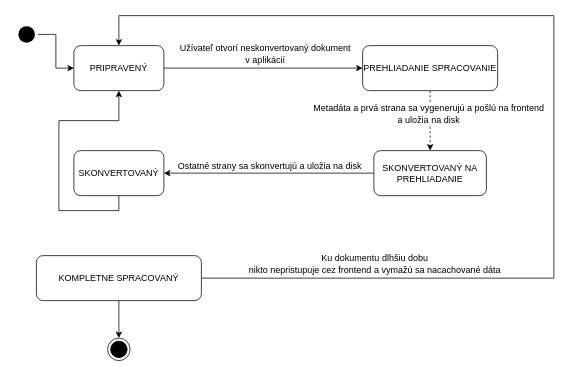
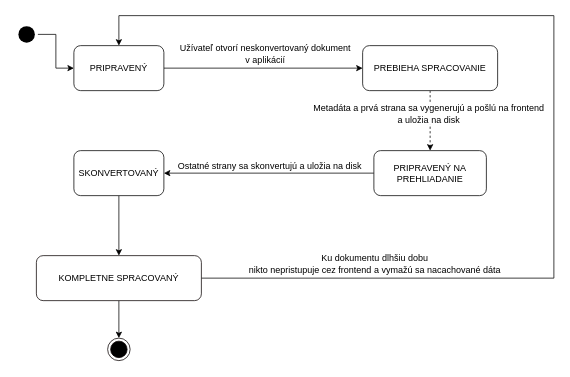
- <mxCell id="7" value="PREHLIADANIE SPRACOVANIE" style="rounded=1;whiteSpace=wrap;html=1;" parent="1" vertex="1"><mxGeometry x="483" y="60" width="180" height="60" as="geometry" /></mxCell>
+ <mxCell id="7" value="PREBIEHA SPRACOVANIE" style="rounded=1;whiteSpace=wrap;html=1;" parent="1" vertex="1"><mxGeometry x="483" y="60" width="180" height="60" as="geometry" /></mxCell>
- <mxCell id="10" value="SKONVERTOVANÝ NA PREHLIADANIE" style="rounded=1;whiteSpace=wrap;html=1;" parent="1" vertex="1"><mxGeometry x="498" y="200" width="150" height="60" as="geometry" /></mxCell>
+ <mxCell id="10" value="PRIPRAVENÝ NA PREHLIADANIE" style="rounded=1;whiteSpace=wrap;html=1;" parent="1" vertex="1"><mxGeometry x="498" y="200" width="150" height="60" as="geometry" /></mxCell>
- <mxCell id="11" style="edgeStyle=orthogonalEdgeStyle;rounded=0;orthogonalLoop=1;jettySize=auto;html=1;exitX=0.5;exitY=1;exitDx=0;exitDy=0;" parent="1" source="12" target="4" edge="1"><mxGeometry relative="1" as="geometry" /></mxCell>
+ <mxCell id="11" style="edgeStyle=orthogonalEdgeStyle;rounded=0;orthogonalLoop=1;jettySize=auto;html=1;exitX=0.5;exitY=1;exitDx=0;exitDy=0;entryX=0.5;entryY=0;entryDx=0;entryDy=0;" parent="1" source="12" target="18" edge="1"><mxGeometry relative="1" as="geometry" /></mxCell>
